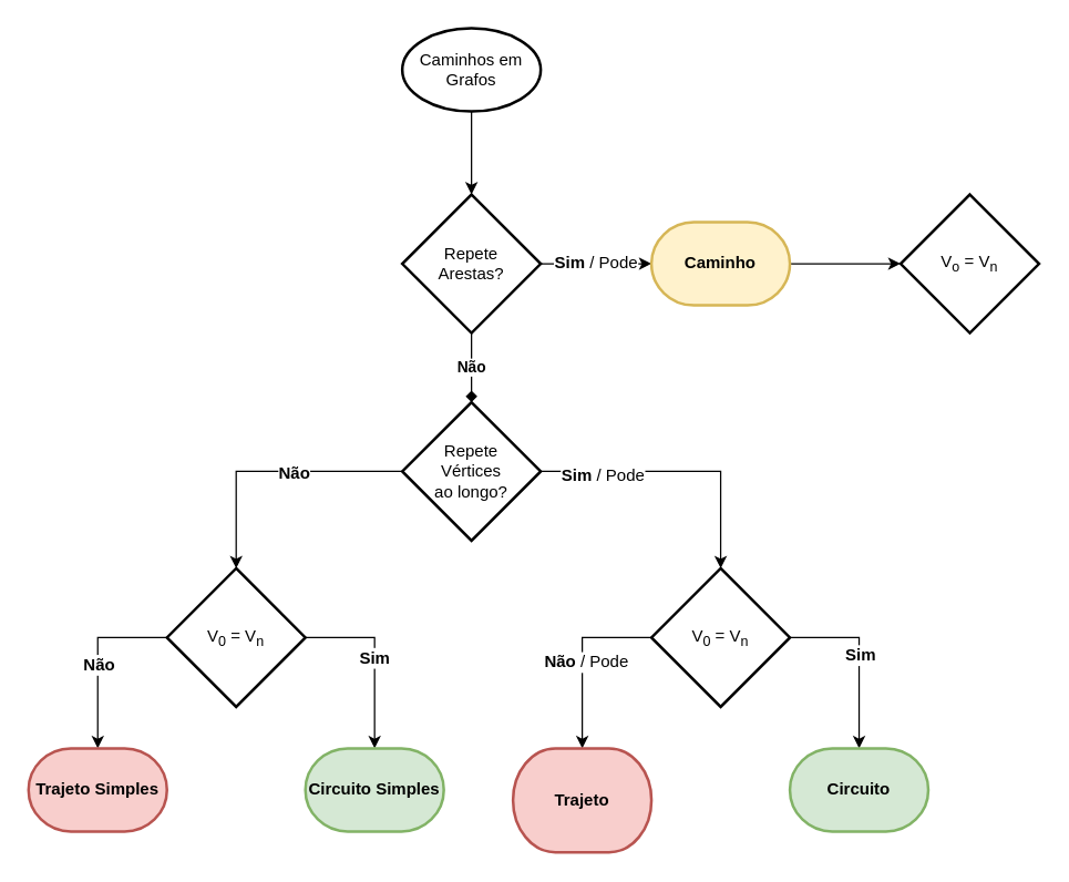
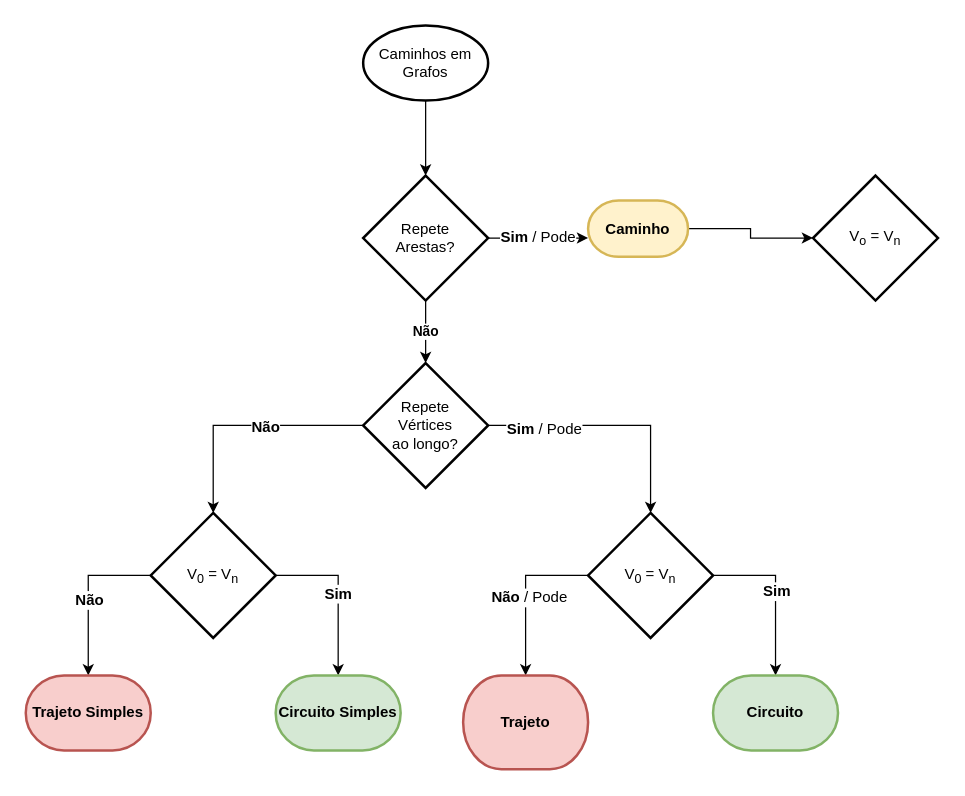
- <mxCell id="9" value="&lt;b&gt;Caminho&lt;/b&gt;" style="strokeWidth=2;html=1;shape=mxgraph.flowchart.terminator;whiteSpace=wrap;fillColor=#fff2cc;strokeColor=#d6b656;" vertex="1" parent="1"><mxGeometry x="470" y="160" width="100" height="60" as="geometry" /></mxCell>
+ <mxCell id="9" value="&lt;b&gt;Caminho&lt;/b&gt;" style="strokeWidth=2;html=1;shape=mxgraph.flowchart.terminator;whiteSpace=wrap;fillColor=#fff2cc;strokeColor=#d6b656;" vertex="1" parent="1"><mxGeometry x="470" y="160" width="80" height="45" as="geometry" /></mxCell>
- <mxCell id="5" value="&lt;b&gt;Não&lt;/b&gt;" style="edgeStyle=orthogonalEdgeStyle;rounded=0;orthogonalLoop=1;jettySize=auto;html=1;endArrow=diamond;" edge="1" parent="1" source="6" target="14"><mxGeometry relative="1" as="geometry" /></mxCell>
+ <mxCell id="5" value="&lt;b&gt;Não&lt;/b&gt;" style="edgeStyle=orthogonalEdgeStyle;rounded=0;orthogonalLoop=1;jettySize=auto;html=1;" edge="1" parent="1" source="6" target="14"><mxGeometry relative="1" as="geometry" /></mxCell>
